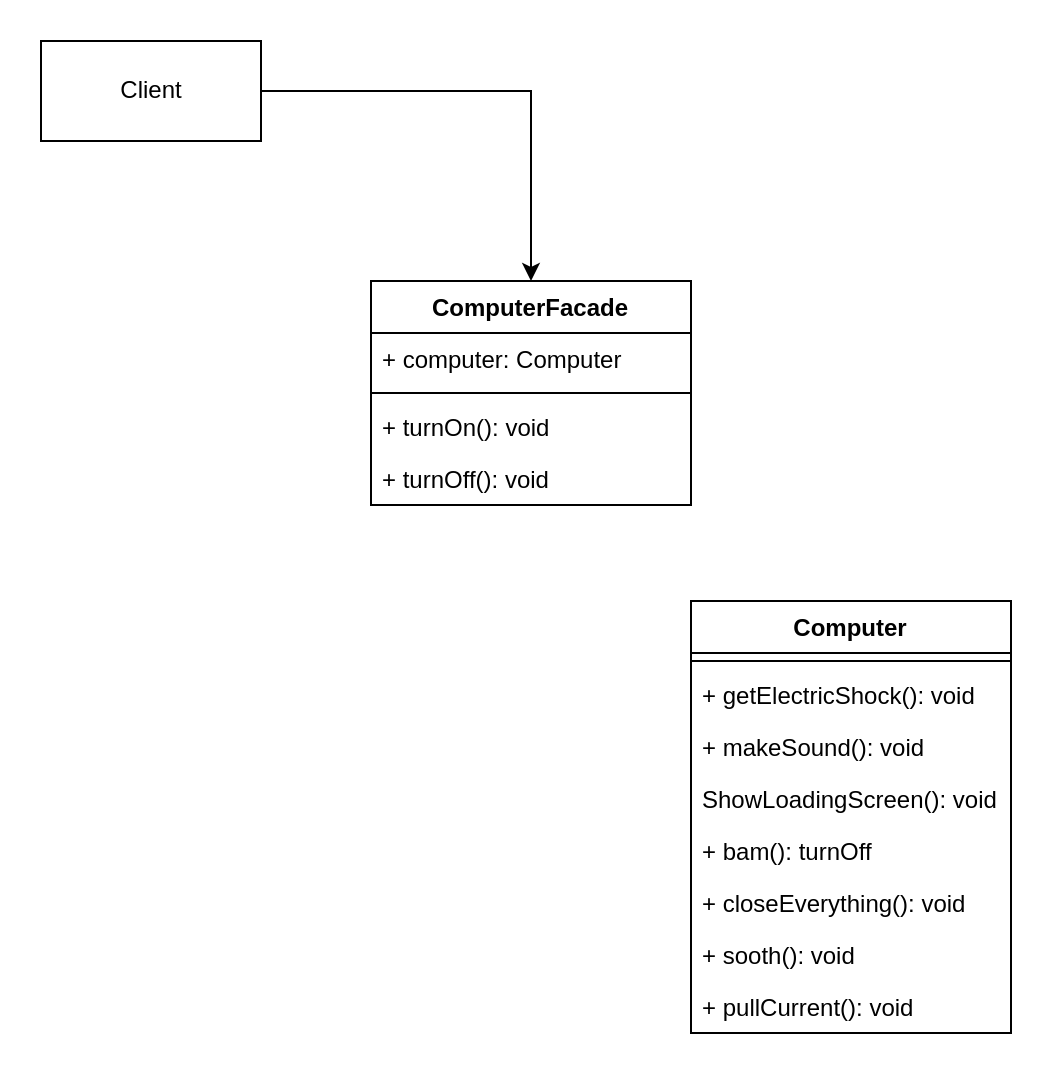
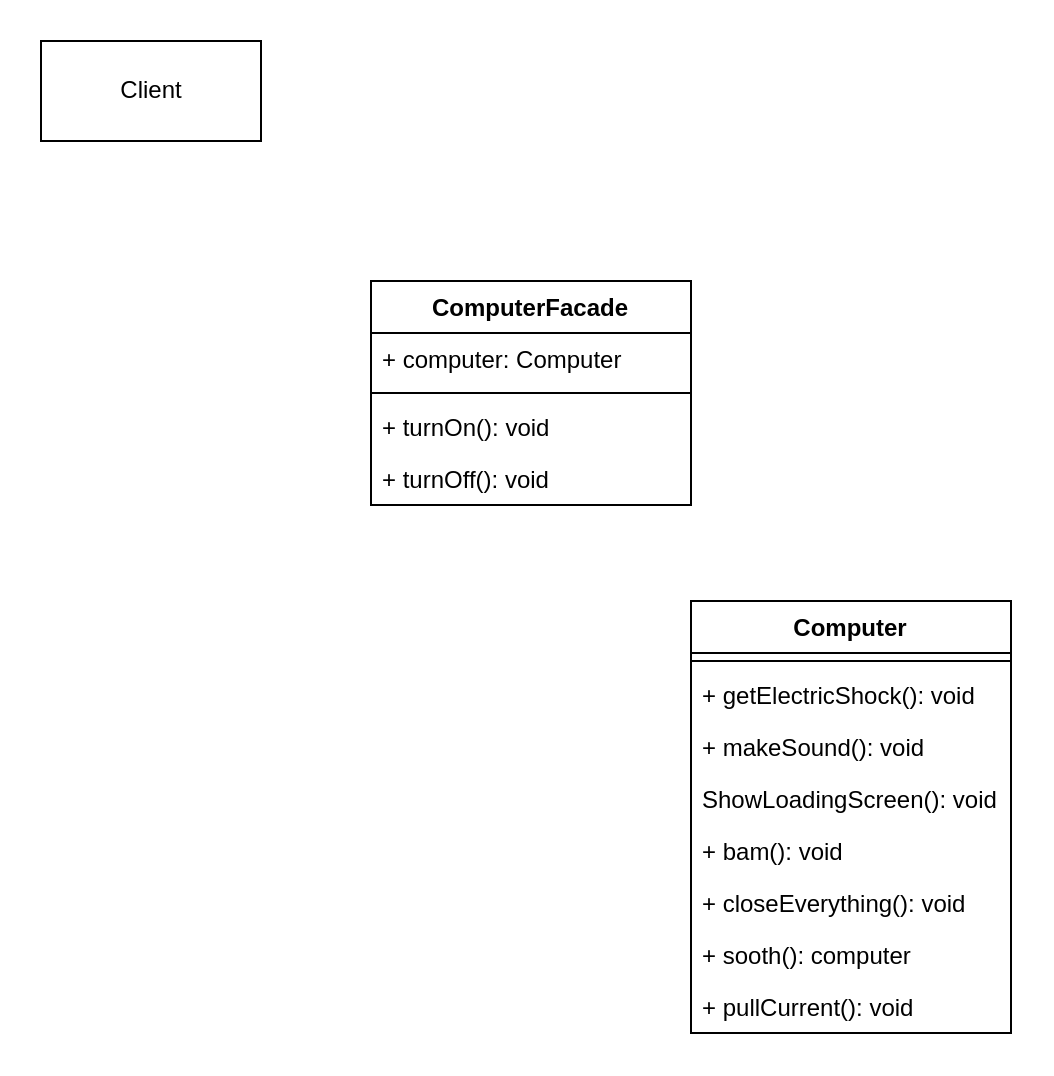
- <mxCell id="16" style="edgeStyle=orthogonalEdgeStyle;rounded=0;orthogonalLoop=1;jettySize=auto;html=1;exitX=1;exitY=0.5;exitDx=0;exitDy=0;" edge="1" parent="1" source="17" target="2"><mxGeometry relative="1" as="geometry" /></mxCell>
- <mxCell id="12" value="+ bam(): turnOff" style="text;strokeColor=none;fillColor=none;align=left;verticalAlign=top;spacingLeft=4;spacingRight=4;overflow=hidden;rotatable=0;points=[[0,0.5],[1,0.5]];portConstraint=eastwest;" vertex="1" parent="7"><mxGeometry y="112" width="160" height="26" as="geometry" /></mxCell>
+ <mxCell id="12" value="+ bam(): void" style="text;strokeColor=none;fillColor=none;align=left;verticalAlign=top;spacingLeft=4;spacingRight=4;overflow=hidden;rotatable=0;points=[[0,0.5],[1,0.5]];portConstraint=eastwest;" vertex="1" parent="7"><mxGeometry y="112" width="160" height="26" as="geometry" /></mxCell>
- <mxCell id="14" value="+ sooth(): void" style="text;strokeColor=none;fillColor=none;align=left;verticalAlign=top;spacingLeft=4;spacingRight=4;overflow=hidden;rotatable=0;points=[[0,0.5],[1,0.5]];portConstraint=eastwest;" vertex="1" parent="7"><mxGeometry y="164" width="160" height="26" as="geometry" /></mxCell>
+ <mxCell id="14" value="+ sooth(): computer" style="text;strokeColor=none;fillColor=none;align=left;verticalAlign=top;spacingLeft=4;spacingRight=4;overflow=hidden;rotatable=0;points=[[0,0.5],[1,0.5]];portConstraint=eastwest;" vertex="1" parent="7"><mxGeometry y="164" width="160" height="26" as="geometry" /></mxCell>
